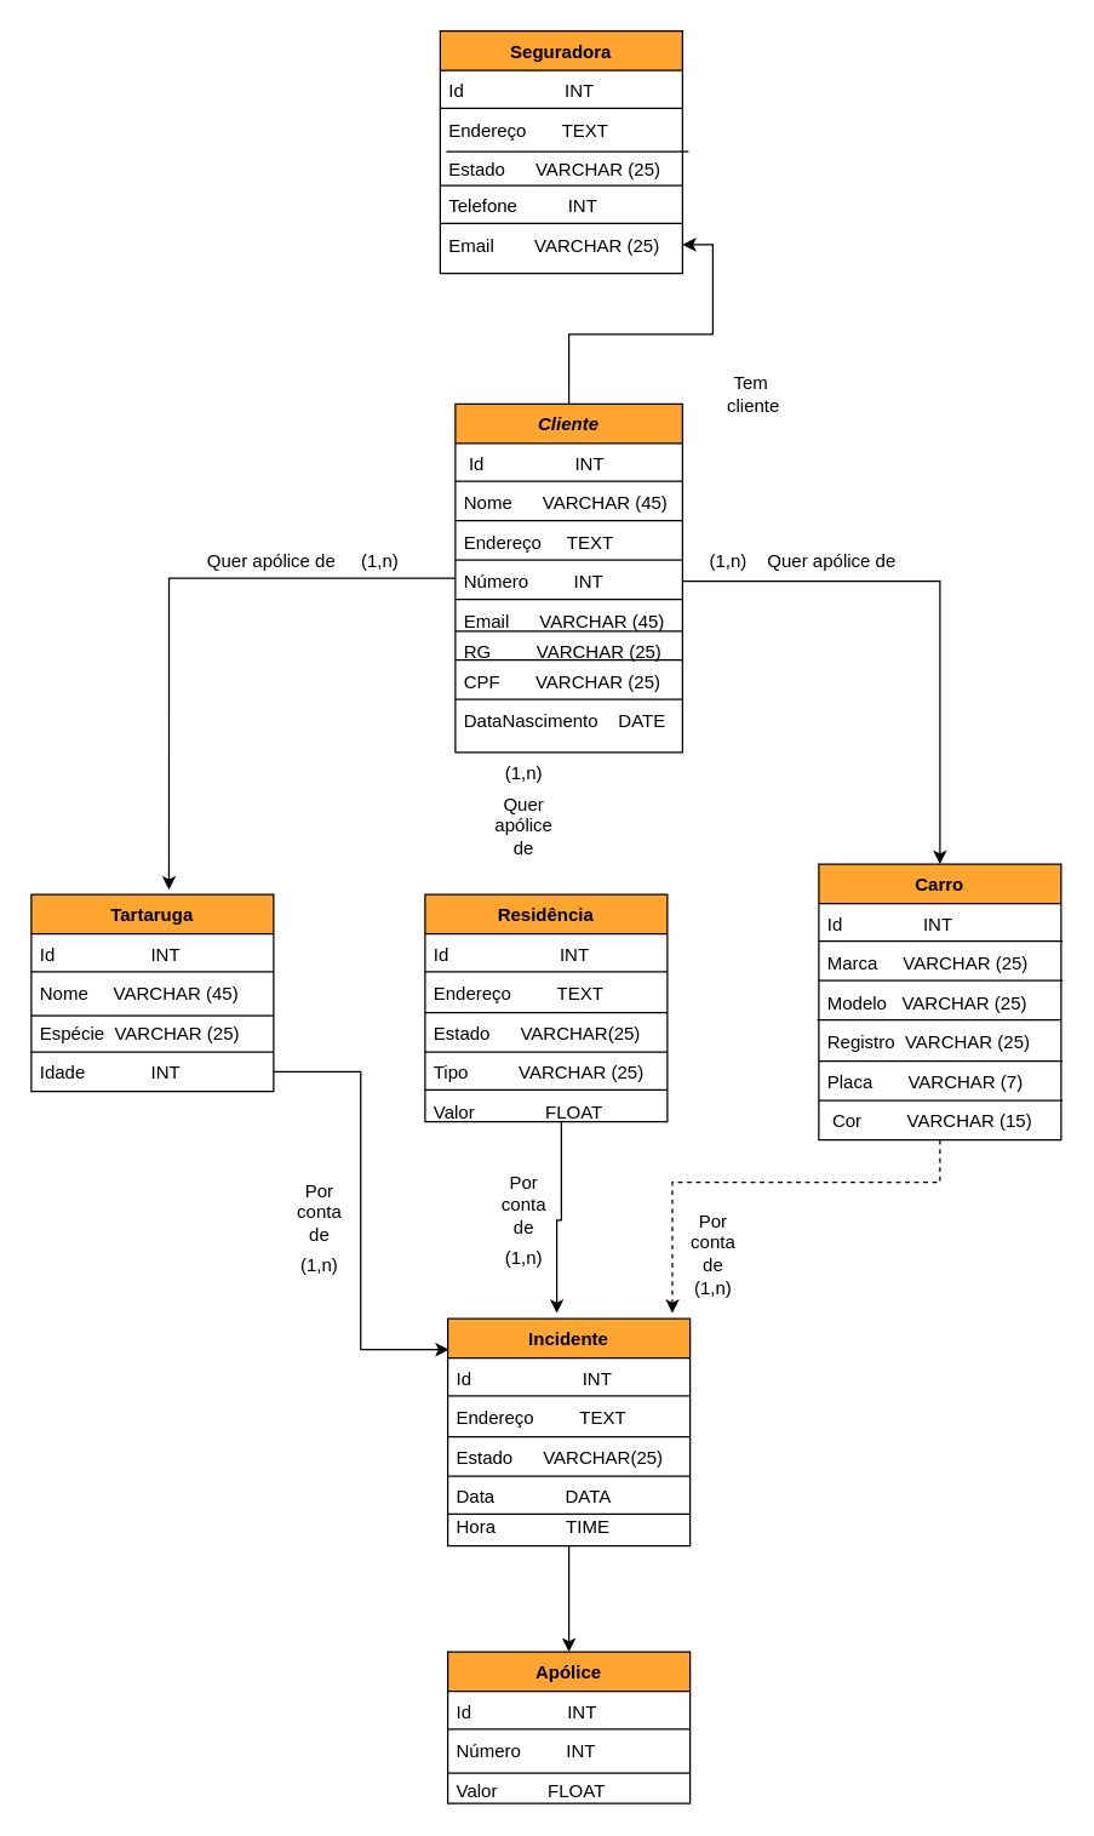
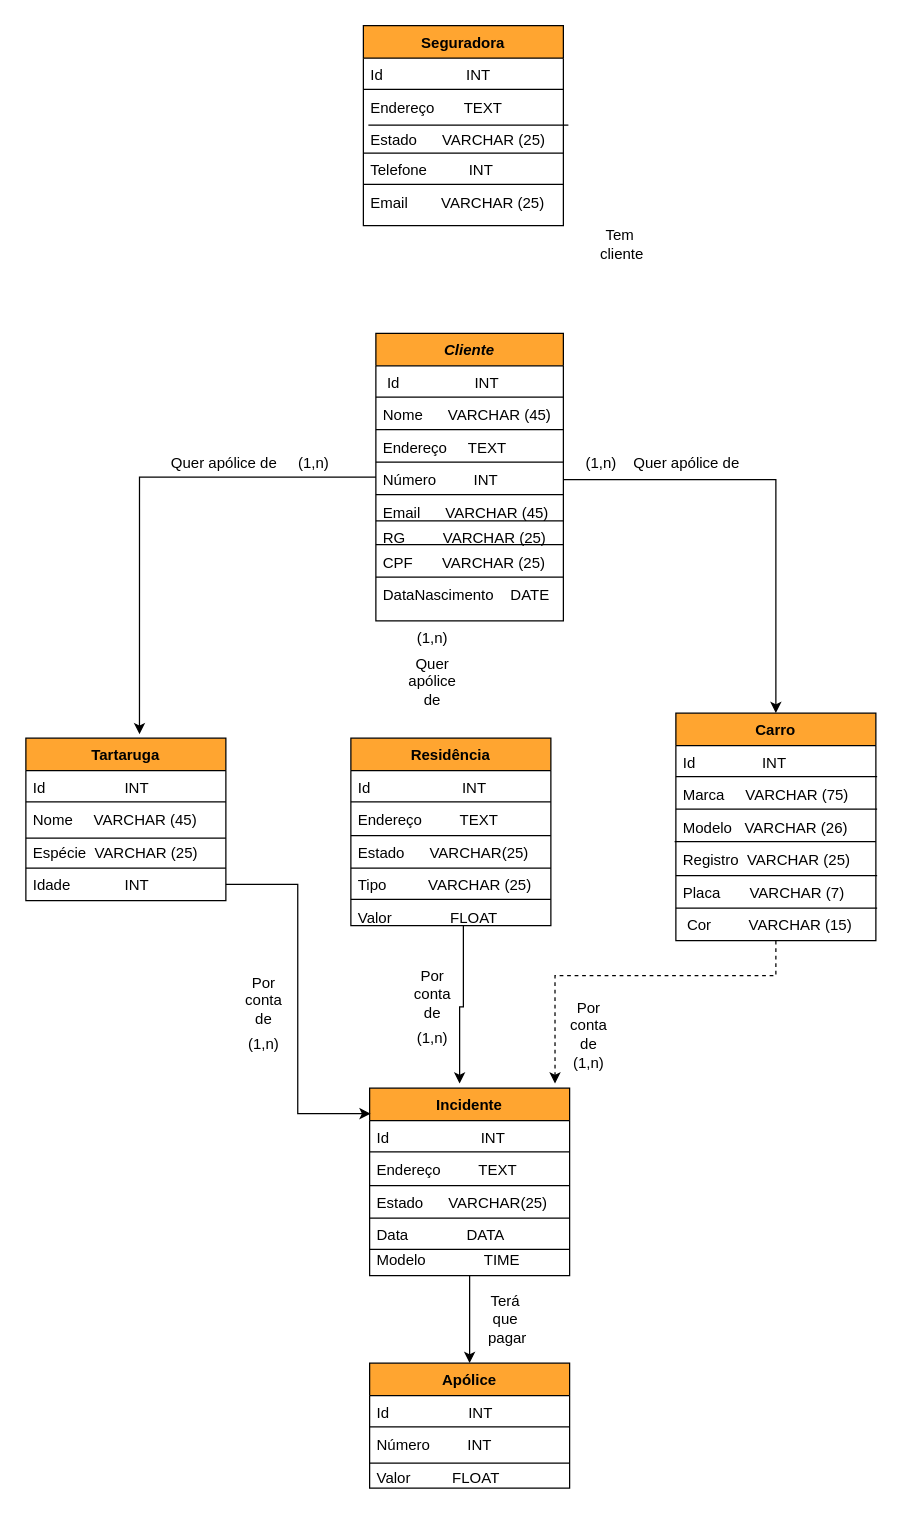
- <mxCell id="2" value="" style="edgeStyle=orthogonalEdgeStyle;rounded=0;orthogonalLoop=1;jettySize=auto;html=1;" edge="1" parent="1" source="4" target="59"><mxGeometry relative="1" as="geometry" /></mxCell>
- <mxCell id="60" value="Tem&lt;br&gt;&amp;nbsp;cliente" style="text;html=1;align=center;verticalAlign=middle;resizable=0;points=[];autosize=1;strokeColor=none;fillColor=none;" vertex="1" parent="1"><mxGeometry x="470" y="245" width="50" height="30" as="geometry" /></mxCell>
+ <mxCell id="60" value="Tem&lt;br&gt;&amp;nbsp;cliente" style="text;html=1;align=center;verticalAlign=middle;resizable=0;points=[];autosize=1;strokeColor=none;fillColor=none;" vertex="1" parent="1"><mxGeometry x="470" y="180" width="50" height="30" as="geometry" /></mxCell>
- <mxCell id="23" value="Marca     VARCHAR (25)" style="text;align=left;verticalAlign=top;spacingLeft=4;spacingRight=4;overflow=hidden;rotatable=0;points=[[0,0.5],[1,0.5]];portConstraint=eastwest;rounded=0;shadow=0;html=0;" parent="20" vertex="1"><mxGeometry y="52" width="160" height="26" as="geometry" /></mxCell>
+ <mxCell id="23" value="Marca     VARCHAR (75)" style="text;align=left;verticalAlign=top;spacingLeft=4;spacingRight=4;overflow=hidden;rotatable=0;points=[[0,0.5],[1,0.5]];portConstraint=eastwest;rounded=0;shadow=0;html=0;" parent="20" vertex="1"><mxGeometry y="52" width="160" height="26" as="geometry" /></mxCell>
- <mxCell id="25" value="Modelo   VARCHAR (25)" style="text;align=left;verticalAlign=top;spacingLeft=4;spacingRight=4;overflow=hidden;rotatable=0;points=[[0,0.5],[1,0.5]];portConstraint=eastwest;rounded=0;shadow=0;html=0;" vertex="1" parent="20"><mxGeometry y="78" width="160" height="26" as="geometry" /></mxCell>
+ <mxCell id="25" value="Modelo   VARCHAR (26)" style="text;align=left;verticalAlign=top;spacingLeft=4;spacingRight=4;overflow=hidden;rotatable=0;points=[[0,0.5],[1,0.5]];portConstraint=eastwest;rounded=0;shadow=0;html=0;" vertex="1" parent="20"><mxGeometry y="78" width="160" height="26" as="geometry" /></mxCell>
- <mxCell id="75" value="Hora              TIME" style="text;align=left;verticalAlign=top;spacingLeft=4;spacingRight=4;overflow=hidden;rotatable=0;points=[[0,0.5],[1,0.5]];portConstraint=eastwest;rounded=0;shadow=0;html=0;" vertex="1" parent="66"><mxGeometry y="124" width="160" height="20" as="geometry" /></mxCell>
+ <mxCell id="75" value="Modelo              TIME" style="text;align=left;verticalAlign=top;spacingLeft=4;spacingRight=4;overflow=hidden;rotatable=0;points=[[0,0.5],[1,0.5]];portConstraint=eastwest;rounded=0;shadow=0;html=0;" vertex="1" parent="66"><mxGeometry y="124" width="160" height="20" as="geometry" /></mxCell>
+ <mxCell id="94" value="Terá&amp;nbsp;&lt;br&gt;que&amp;nbsp;&lt;br&gt;pagar" style="text;html=1;align=center;verticalAlign=middle;resizable=0;points=[];autosize=1;strokeColor=none;fillColor=none;" vertex="1" parent="1"><mxGeometry x="380" y="1030" width="50" height="50" as="geometry" /></mxCell>
